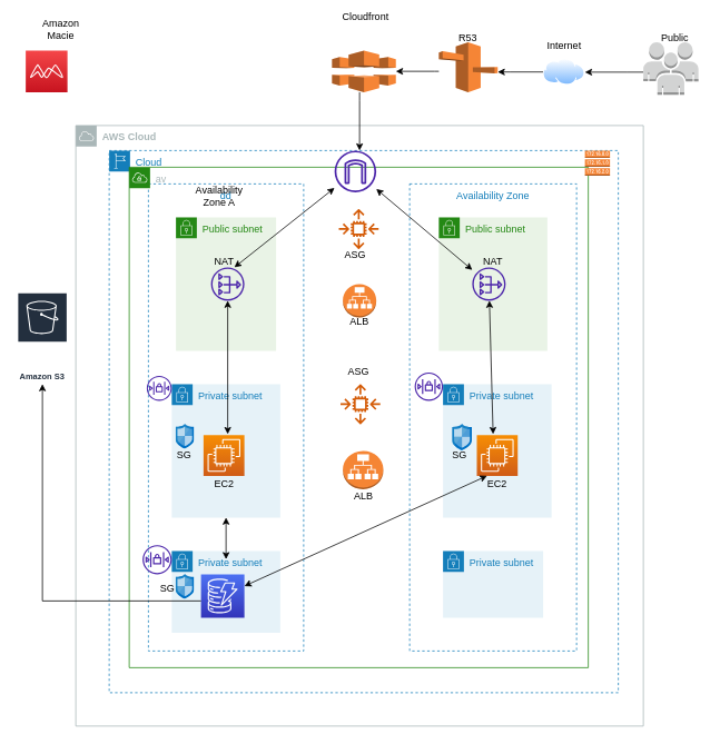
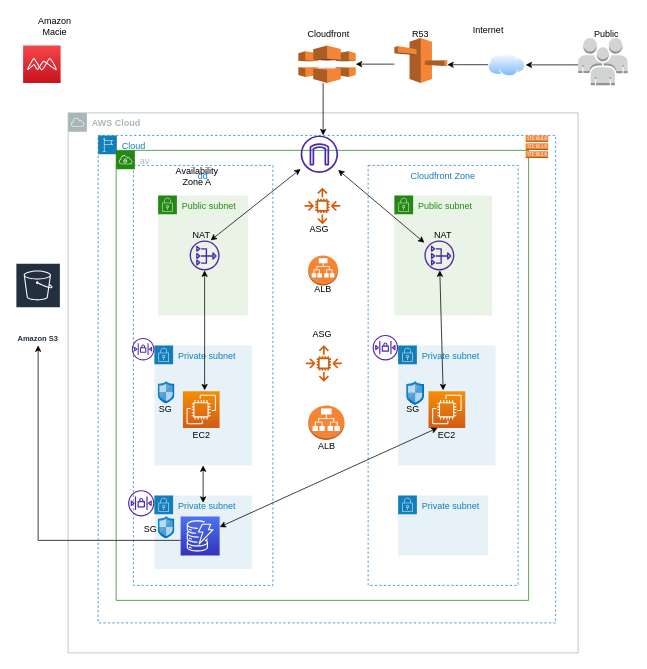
- <mxCell id="59" value="Cloudfront" style="text;html=1;strokeColor=none;fillColor=none;align=center;verticalAlign=middle;whiteSpace=wrap;rounded=0;" vertex="1" parent="1"><mxGeometry x="405.25" y="5" width="64.75" height="30" as="geometry" /></mxCell>
+ <mxCell id="59" value="Cloudfront" style="text;html=1;strokeColor=none;fillColor=none;align=center;verticalAlign=middle;whiteSpace=wrap;rounded=0;" vertex="1" parent="1"><mxGeometry x="405.25" width="64.75" height="30" as="geometry" y="30" /></mxCell>
- <mxCell id="61" value="Internet" style="text;html=1;strokeColor=none;fillColor=none;align=center;verticalAlign=middle;whiteSpace=wrap;rounded=0;" vertex="1" parent="1"><mxGeometry x="642.5" y="40" width="65" height="30" as="geometry" /></mxCell>
+ <mxCell id="61" value="Internet" style="text;html=1;strokeColor=none;fillColor=none;align=center;verticalAlign=middle;whiteSpace=wrap;rounded=0;" vertex="1" parent="1"><mxGeometry x="617.5" y="25" width="65" height="30" as="geometry" /></mxCell>
- <mxCell id="4" value="Availability Zone" style="fillColor=none;strokeColor=#147EBA;dashed=1;verticalAlign=top;fontStyle=0;fontColor=#147EBA;" vertex="1" parent="3"><mxGeometry x="360" y="40" width="200" height="560" as="geometry" /></mxCell>
+ <mxCell id="4" value="Cloudfront Zone" style="fillColor=none;strokeColor=#147EBA;dashed=1;verticalAlign=top;fontStyle=0;fontColor=#147EBA;" vertex="1" parent="3"><mxGeometry x="360" y="40" width="200" height="560" as="geometry" /></mxCell>
